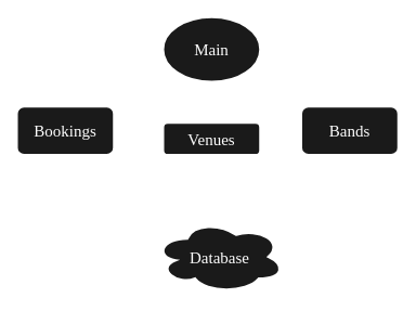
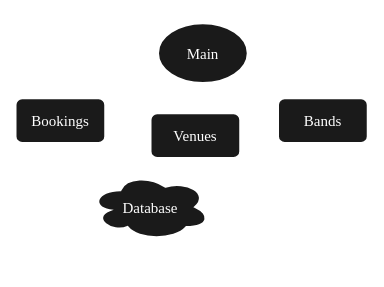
- <mxCell id="4" value="Main" style="ellipse;whiteSpace=wrap;html=1;fillColor=#1A1A1A;strokeColor=#FFFFFF;strokeWidth=3;fontFamily=Tahoma;fontColor=#FFFFFF;fontSize=20;" vertex="1" parent="1"><mxGeometry x="200" y="20" width="120" height="80" as="geometry" /></mxCell>
+ <mxCell id="4" value="Main" style="ellipse;whiteSpace=wrap;html=1;fillColor=#1A1A1A;strokeColor=#FFFFFF;strokeWidth=3;fontFamily=Tahoma;fontColor=#FFFFFF;fontSize=20;" vertex="1" parent="1"><mxGeometry x="210" y="30" width="120" height="80" as="geometry" /></mxCell>
- <mxCell id="11" value="Venues" style="rounded=1;whiteSpace=wrap;html=1;strokeColor=#FFFFFF;strokeWidth=3;fontFamily=Tahoma;fontSize=20;fontColor=#FFFFFF;fillColor=#1A1A1A;" vertex="1" parent="1"><mxGeometry x="200" y="150" width="120" height="40" as="geometry" /></mxCell>
+ <mxCell id="11" value="Venues" style="rounded=1;whiteSpace=wrap;html=1;strokeColor=#FFFFFF;strokeWidth=3;fontFamily=Tahoma;fontSize=20;fontColor=#FFFFFF;fillColor=#1A1A1A;" vertex="1" parent="1"><mxGeometry x="200" y="150" width="120" height="60" as="geometry" /></mxCell>
- <mxCell id="5" value="Database" style="ellipse;shape=cloud;whiteSpace=wrap;html=1;strokeColor=#FFFFFF;strokeWidth=3;fontFamily=Tahoma;fontSize=20;fontColor=#FFFFFF;fillColor=#1A1A1A;" vertex="1" parent="1"><mxGeometry x="190" y="270" width="160" height="90" as="geometry" /></mxCell>
+ <mxCell id="5" value="Database" style="ellipse;shape=cloud;whiteSpace=wrap;html=1;strokeColor=#FFFFFF;strokeWidth=3;fontFamily=Tahoma;fontSize=20;fontColor=#FFFFFF;fillColor=#1A1A1A;" vertex="1" parent="1"><mxGeometry x="120" y="230" width="160" height="90" as="geometry" /></mxCell>
